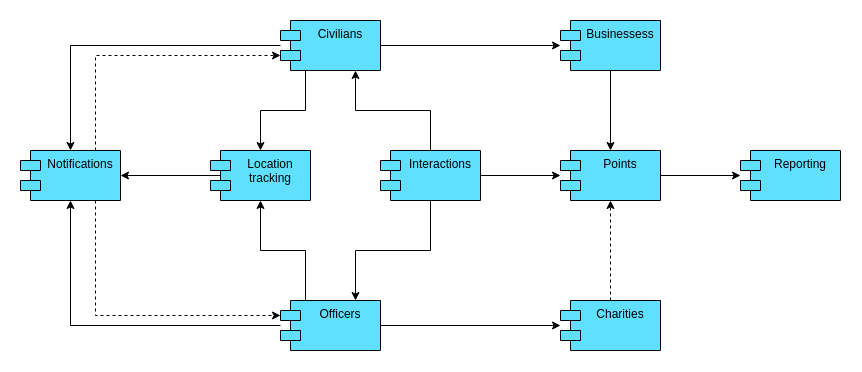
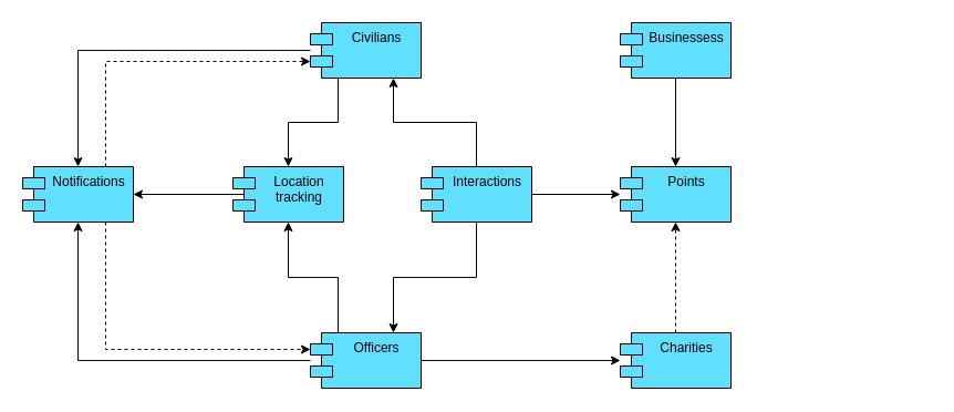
- <mxCell id="3" value="" style="edgeStyle=orthogonalEdgeStyle;rounded=0;orthogonalLoop=1;jettySize=auto;html=1;" parent="1" source="5" target="11" edge="1"><mxGeometry relative="1" as="geometry" /></mxCell>
- <mxCell id="15" value="" style="edgeStyle=orthogonalEdgeStyle;rounded=0;orthogonalLoop=1;jettySize=auto;html=1;" parent="1" source="16" target="14" edge="1"><mxGeometry relative="1" as="geometry" /></mxCell>
- <mxCell id="14" value="Reporting" style="shape=module;align=left;spacingLeft=20;align=center;verticalAlign=top;fillColor=#61DFFF;" parent="1" vertex="1"><mxGeometry x="740" y="150" width="100" height="50" as="geometry" /></mxCell>
